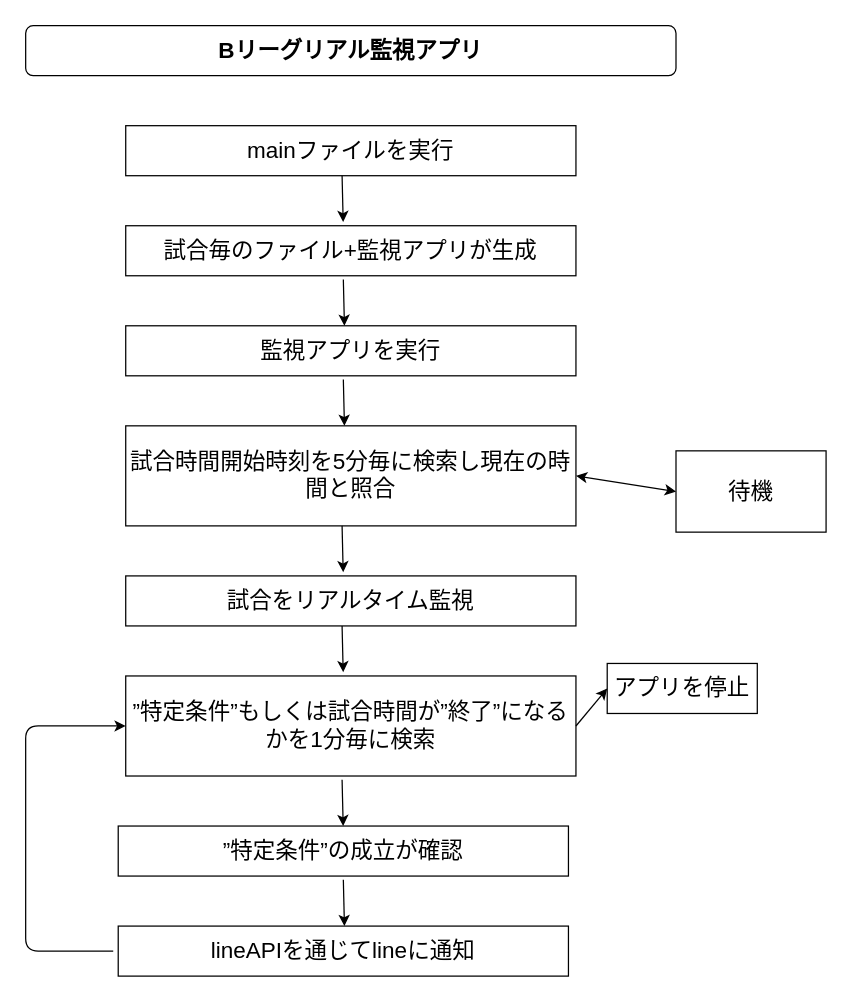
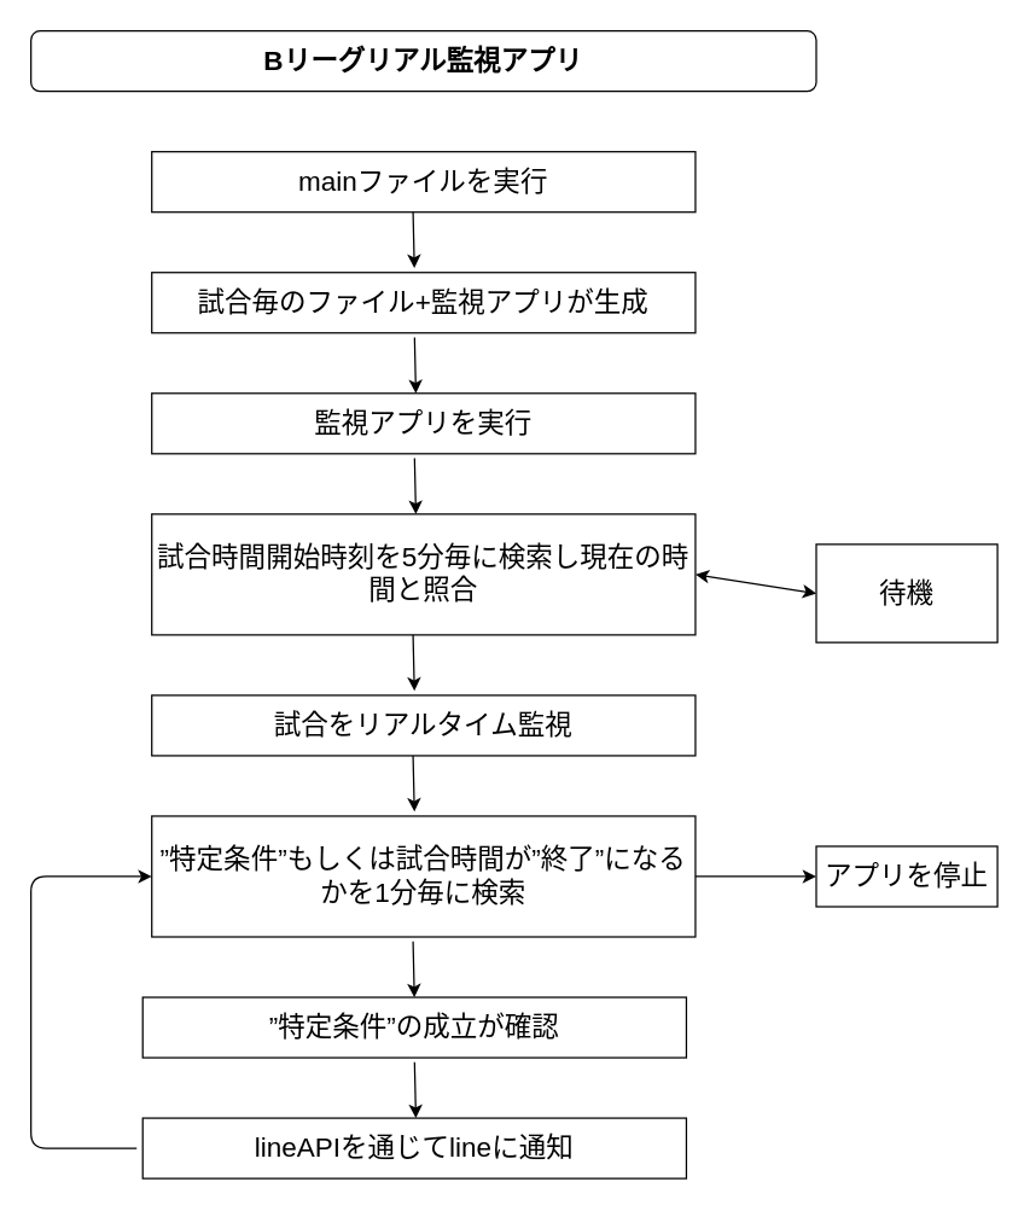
- <mxCell id="12" value="アプリを停止" style="rounded=0;whiteSpace=wrap;html=1;fontSize=18;" parent="1" vertex="1"><mxGeometry x="485" y="530" width="120" height="40" as="geometry" /></mxCell>
+ <mxCell id="12" value="アプリを停止" style="rounded=0;whiteSpace=wrap;html=1;fontSize=18;" parent="1" vertex="1"><mxGeometry x="540" y="560" width="120" height="40" as="geometry" /></mxCell>
